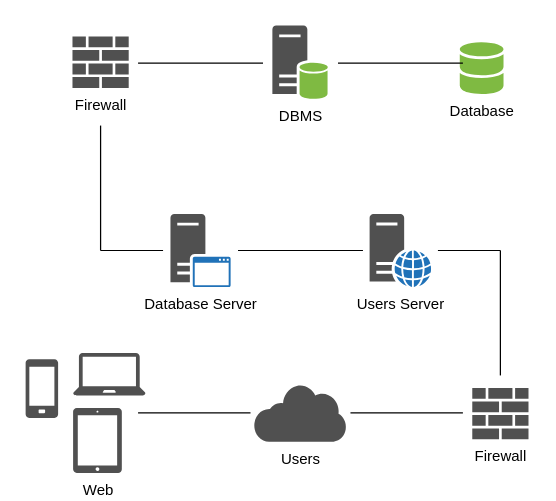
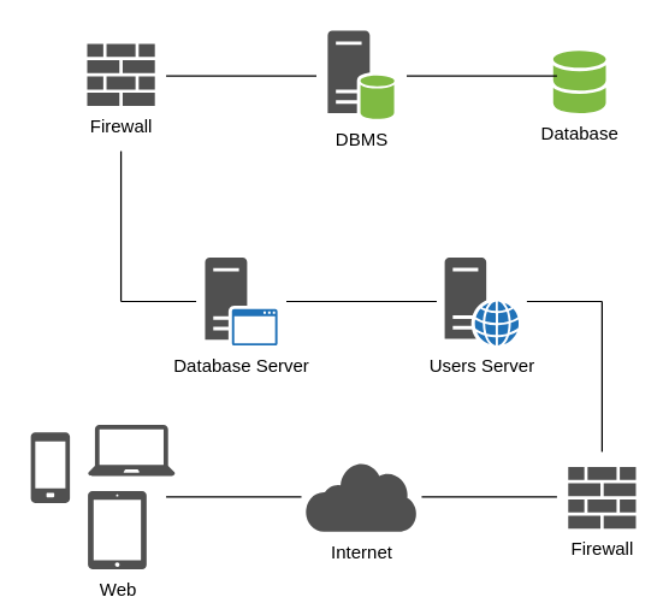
- <mxCell id="19" value="Users" style="pointerEvents=1;shadow=0;dashed=0;html=1;strokeColor=none;fillColor=#505050;labelPosition=center;verticalLabelPosition=bottom;outlineConnect=0;verticalAlign=top;align=center;shape=mxgraph.office.clouds.private_cloud;" vertex="1" parent="1"><mxGeometry x="203" y="307" width="74" height="46" as="geometry" /></mxCell>
+ <mxCell id="19" value="Internet" style="pointerEvents=1;shadow=0;dashed=0;html=1;strokeColor=none;fillColor=#505050;labelPosition=center;verticalLabelPosition=bottom;outlineConnect=0;verticalAlign=top;align=center;shape=mxgraph.office.clouds.private_cloud;" vertex="1" parent="1"><mxGeometry x="203" y="307" width="74" height="46" as="geometry" /></mxCell>
